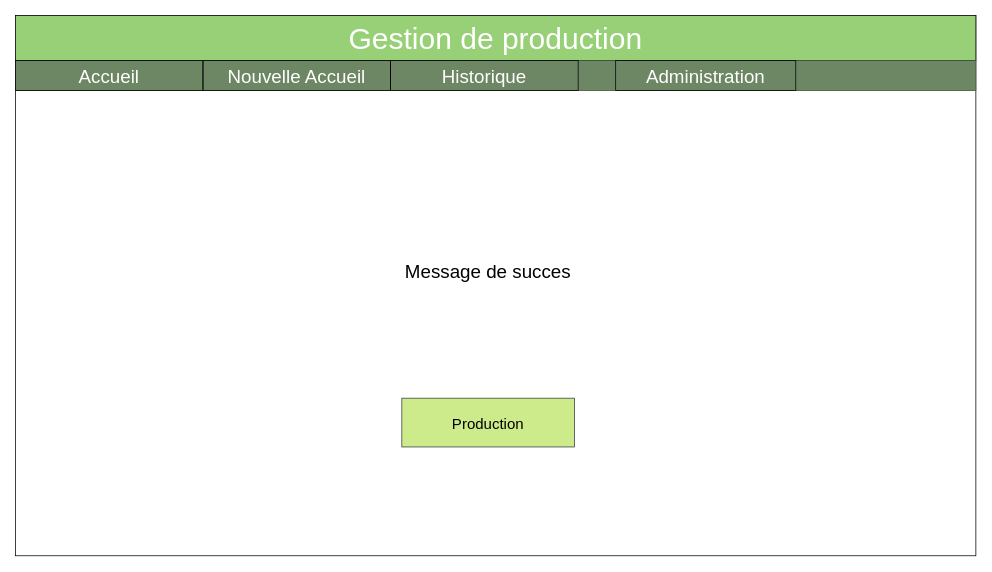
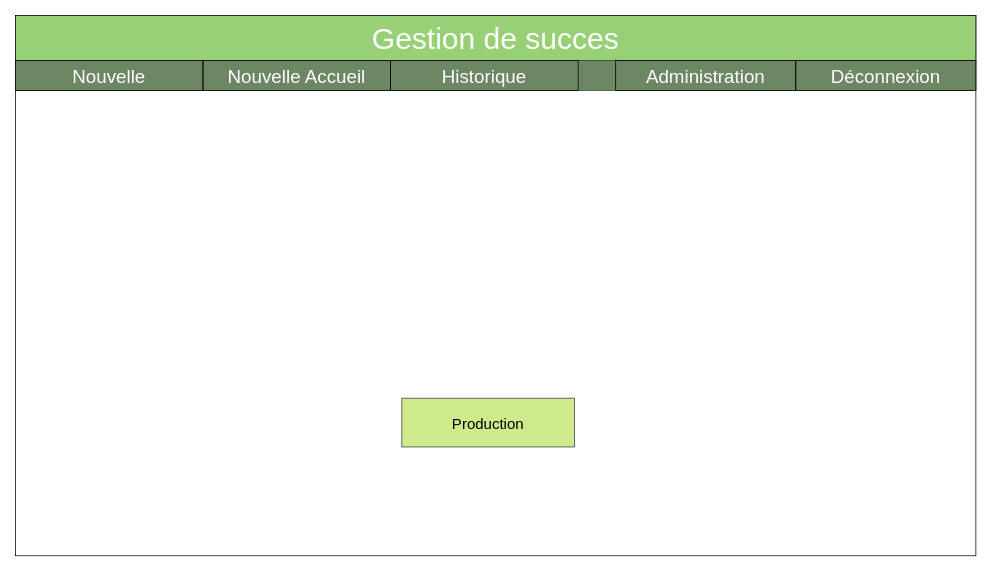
- <mxCell id="5" value="Gestion de production" style="text;html=1;align=center;verticalAlign=middle;whiteSpace=wrap;rounded=0;shadow=0;glass=0;comic=0;fontSize=40;labelBackgroundColor=none;labelBorderColor=none;fontStyle=0;fontColor=#FFFFFF;" vertex="1" parent="3"><mxGeometry x="400" y="10" width="480" height="40" as="geometry" /></mxCell>
+ <mxCell id="5" value="Gestion de succes" style="text;html=1;align=center;verticalAlign=middle;whiteSpace=wrap;rounded=0;shadow=0;glass=0;comic=0;fontSize=40;labelBackgroundColor=none;labelBorderColor=none;fontStyle=0;fontColor=#FFFFFF;" vertex="1" parent="3"><mxGeometry x="400" y="10" width="480" height="40" as="geometry" /></mxCell>
- <mxCell id="11" value="Accueil" style="text;html=1;strokeColor=#000000;fillColor=none;align=center;verticalAlign=middle;whiteSpace=wrap;rounded=0;fontSize=25;fontColor=#FFFFFF;" vertex="1" parent="3"><mxGeometry y="60" width="250" height="40" as="geometry" /></mxCell>
+ <mxCell id="11" value="Nouvelle" style="text;html=1;strokeColor=#000000;fillColor=none;align=center;verticalAlign=middle;whiteSpace=wrap;rounded=0;fontSize=25;fontColor=#FFFFFF;" vertex="1" parent="3"><mxGeometry y="60" width="250" height="40" as="geometry" /></mxCell>
+ <mxCell id="10" value="Déconnexion" style="text;html=1;strokeColor=#000000;fillColor=none;align=center;verticalAlign=middle;whiteSpace=wrap;rounded=0;fontSize=25;fontColor=#FFFFFF;" vertex="1" parent="3"><mxGeometry x="1040" y="60" width="240" height="40" as="geometry" /></mxCell>
- <mxCell id="13" value="&lt;font style=&quot;font-size: 25px&quot;&gt;Message de succes&lt;/font&gt;" style="text;html=1;strokeColor=none;fillColor=none;align=center;verticalAlign=middle;whiteSpace=wrap;rounded=0;fontSize=40;" vertex="1" parent="1"><mxGeometry x="370" y="330" width="560" height="50" as="geometry" /></mxCell>
